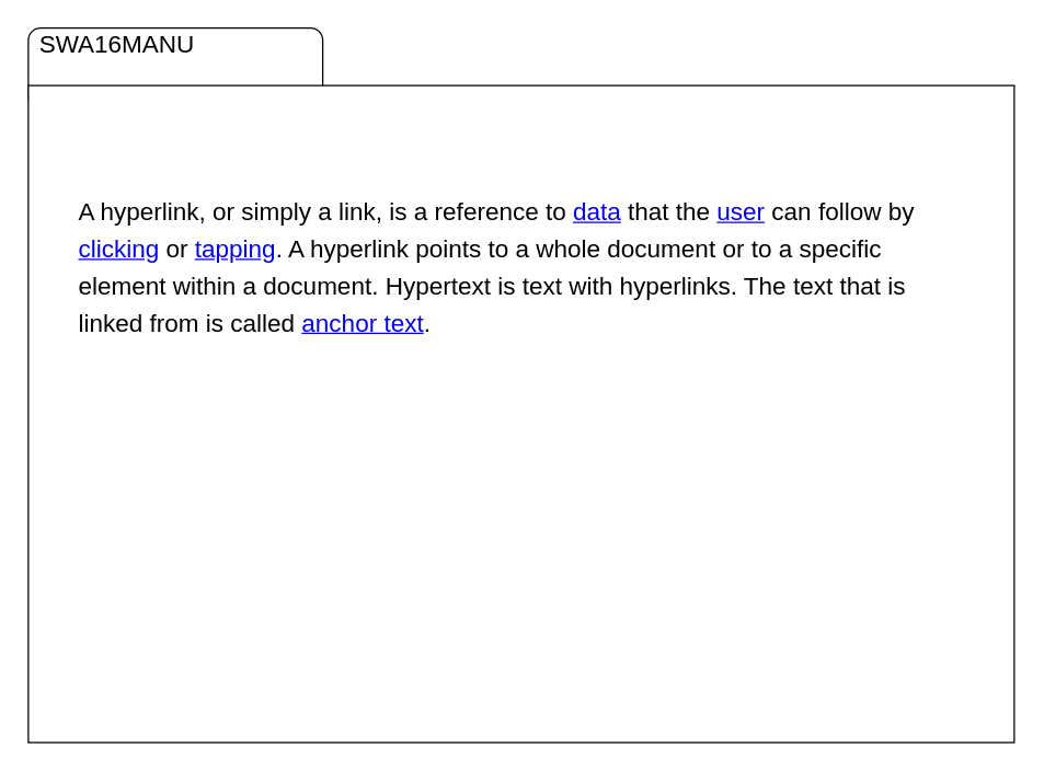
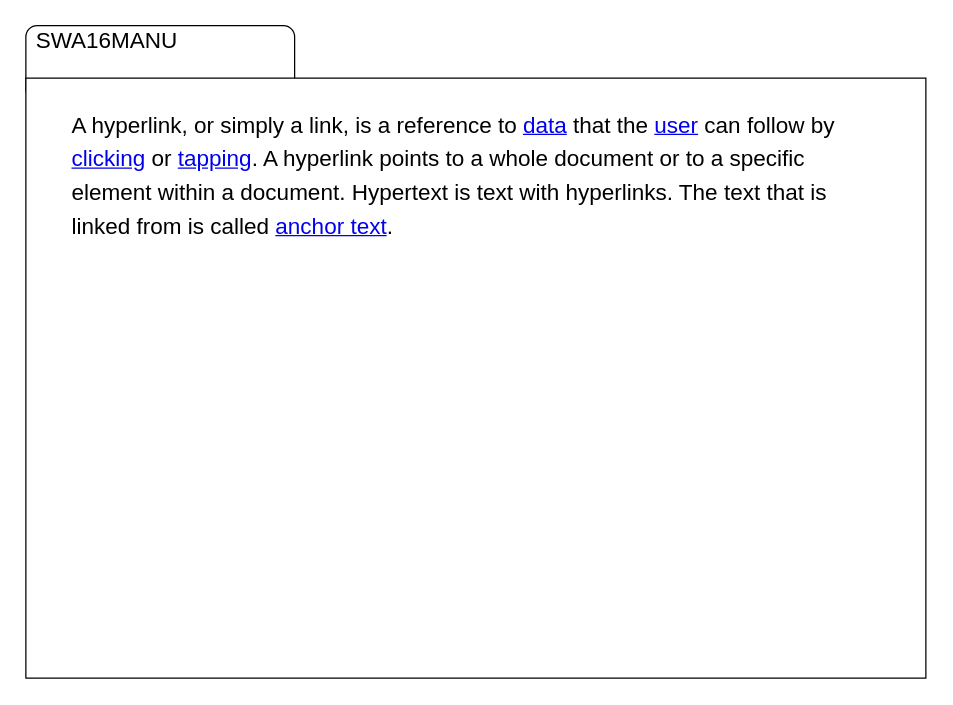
- <mxCell id="5" value="&lt;div style=&quot;font-size: 18px ; line-height: 150%&quot;&gt;&lt;font style=&quot;font-size: 18px&quot;&gt;A hyperlink, or simply a link, is a reference to &lt;a href=&quot;https://en.wikipedia.org/wiki/Data_(computing)&quot;&gt;data&lt;/a&gt; that the &lt;a href=&quot;https://en.wikipedia.org/wiki/User_(computing)&quot;&gt;user&lt;/a&gt; can follow by &lt;a href=&quot;https://en.wikipedia.org/wiki/Point_and_click&quot;&gt;clicking&lt;/a&gt; or&amp;nbsp;&lt;/font&gt;&lt;a href=&quot;https://en.wikipedia.org/wiki/Touchscreen&quot;&gt;tapping&lt;/a&gt;&lt;span&gt;. A hyperlink points to a whole document or to a specific element within a document.&amp;nbsp;&lt;/span&gt;&lt;span&gt;Hypertext is text with hyperlinks. The text that is linked from is called &lt;a href=&quot;https://en.wikipedia.org/wiki/Anchor_text&quot;&gt;anchor text&lt;/a&gt;.&lt;/span&gt;&lt;/div&gt;" style="text;html=1;strokeColor=none;fillColor=none;align=left;verticalAlign=top;whiteSpace=wrap;rounded=0;fontSize=17;" parent="2" vertex="1"><mxGeometry x="35" y="115" width="645" height="109" as="geometry" /></mxCell>
+ <mxCell id="5" value="&lt;div style=&quot;font-size: 18px ; line-height: 150%&quot;&gt;&lt;font style=&quot;font-size: 18px&quot;&gt;A hyperlink, or simply a link, is a reference to &lt;a href=&quot;https://en.wikipedia.org/wiki/Data_(computing)&quot;&gt;data&lt;/a&gt; that the &lt;a href=&quot;https://en.wikipedia.org/wiki/User_(computing)&quot;&gt;user&lt;/a&gt; can follow by &lt;a href=&quot;https://en.wikipedia.org/wiki/Point_and_click&quot;&gt;clicking&lt;/a&gt; or&amp;nbsp;&lt;/font&gt;&lt;a href=&quot;https://en.wikipedia.org/wiki/Touchscreen&quot;&gt;tapping&lt;/a&gt;&lt;span&gt;. A hyperlink points to a whole document or to a specific element within a document.&amp;nbsp;&lt;/span&gt;&lt;span&gt;Hypertext is text with hyperlinks. The text that is linked from is called &lt;a href=&quot;https://en.wikipedia.org/wiki/Anchor_text&quot;&gt;anchor text&lt;/a&gt;.&lt;/span&gt;&lt;/div&gt;" style="text;html=1;strokeColor=none;fillColor=none;align=left;verticalAlign=top;whiteSpace=wrap;rounded=0;fontSize=17;" parent="2" vertex="1"><mxGeometry x="35" y="60" width="645" height="109" as="geometry" /></mxCell>
